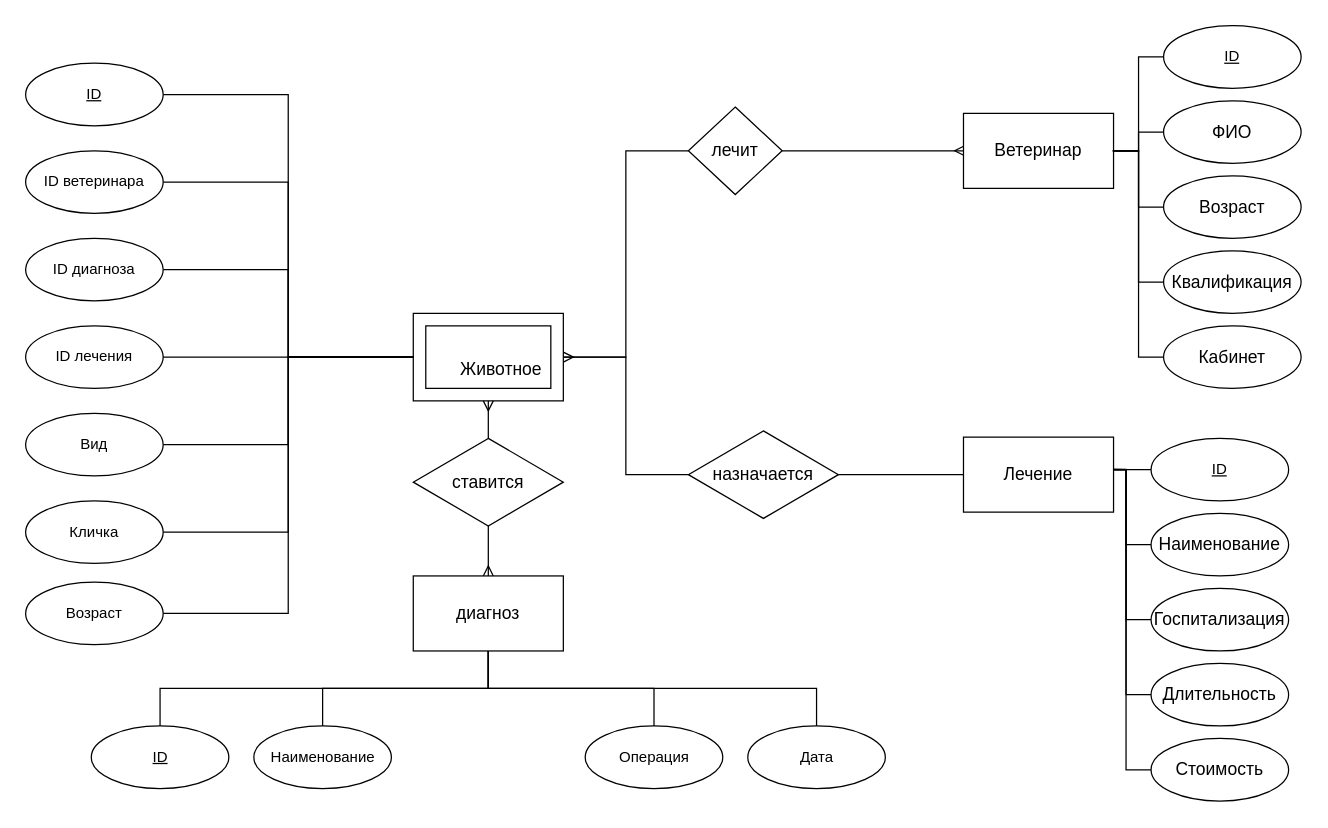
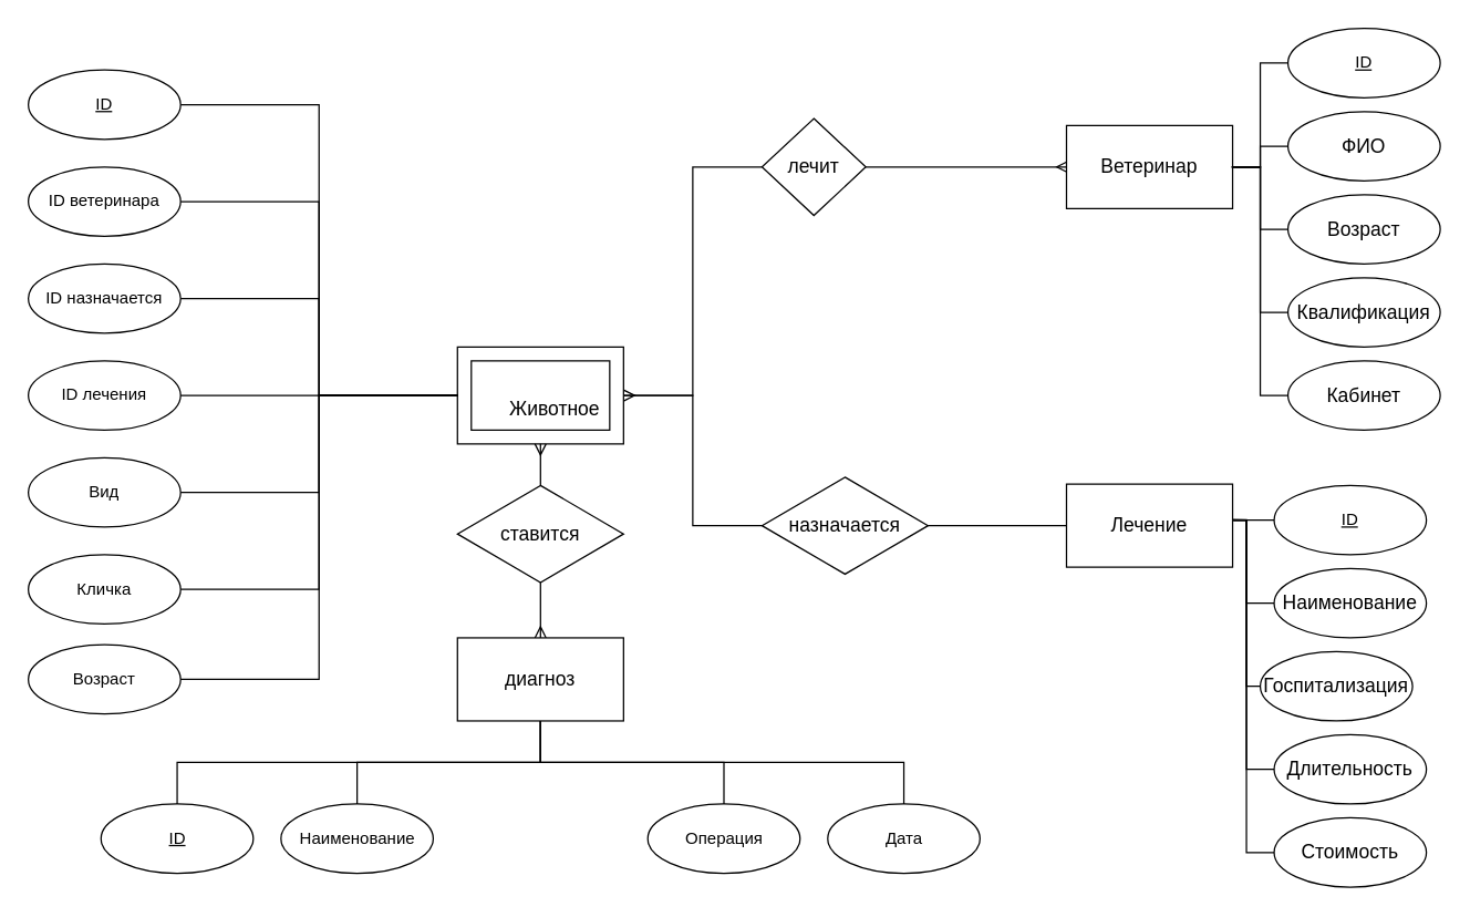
- <mxCell id="18" value="ID диагноза" style="ellipse;whiteSpace=wrap;html=1;" vertex="1" parent="1"><mxGeometry x="20" y="190" width="110" height="50" as="geometry" /></mxCell>
+ <mxCell id="18" value="ID назначается" style="ellipse;whiteSpace=wrap;html=1;" vertex="1" parent="1"><mxGeometry x="20" y="190" width="110" height="50" as="geometry" /></mxCell>
- <mxCell id="52" value="&lt;font style=&quot;font-size: 14px&quot;&gt;Госпитализация&lt;/font&gt;" style="ellipse;whiteSpace=wrap;html=1;" vertex="1" parent="1"><mxGeometry x="920" y="470" width="110" height="50" as="geometry" /></mxCell>
+ <mxCell id="52" value="&lt;font style=&quot;font-size: 14px&quot;&gt;Госпитализация&lt;/font&gt;" style="ellipse;whiteSpace=wrap;html=1;" vertex="1" parent="1"><mxGeometry x="910" y="470" width="110" height="50" as="geometry" /></mxCell>
